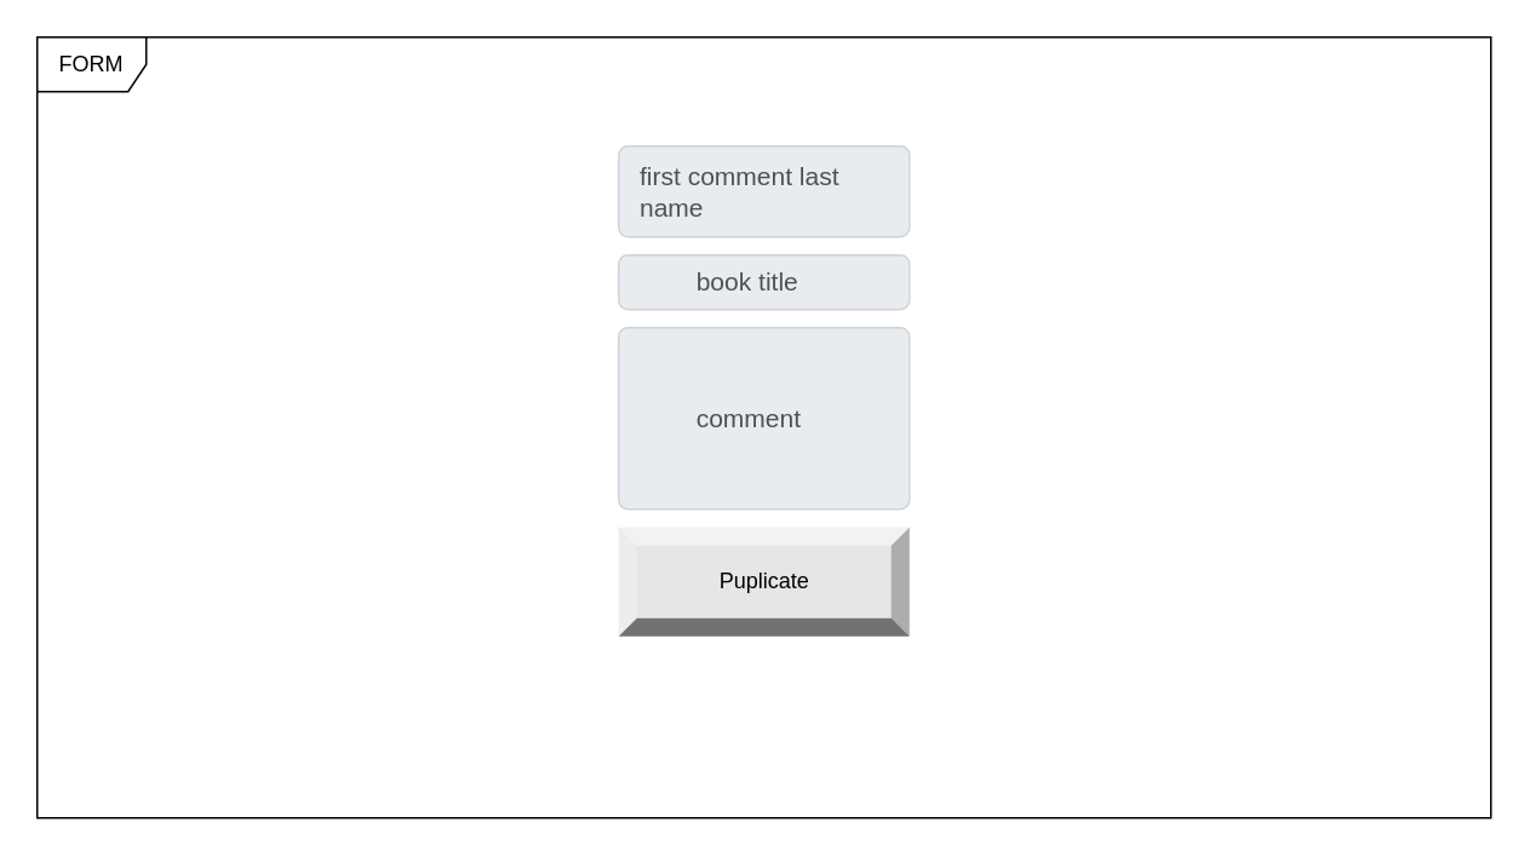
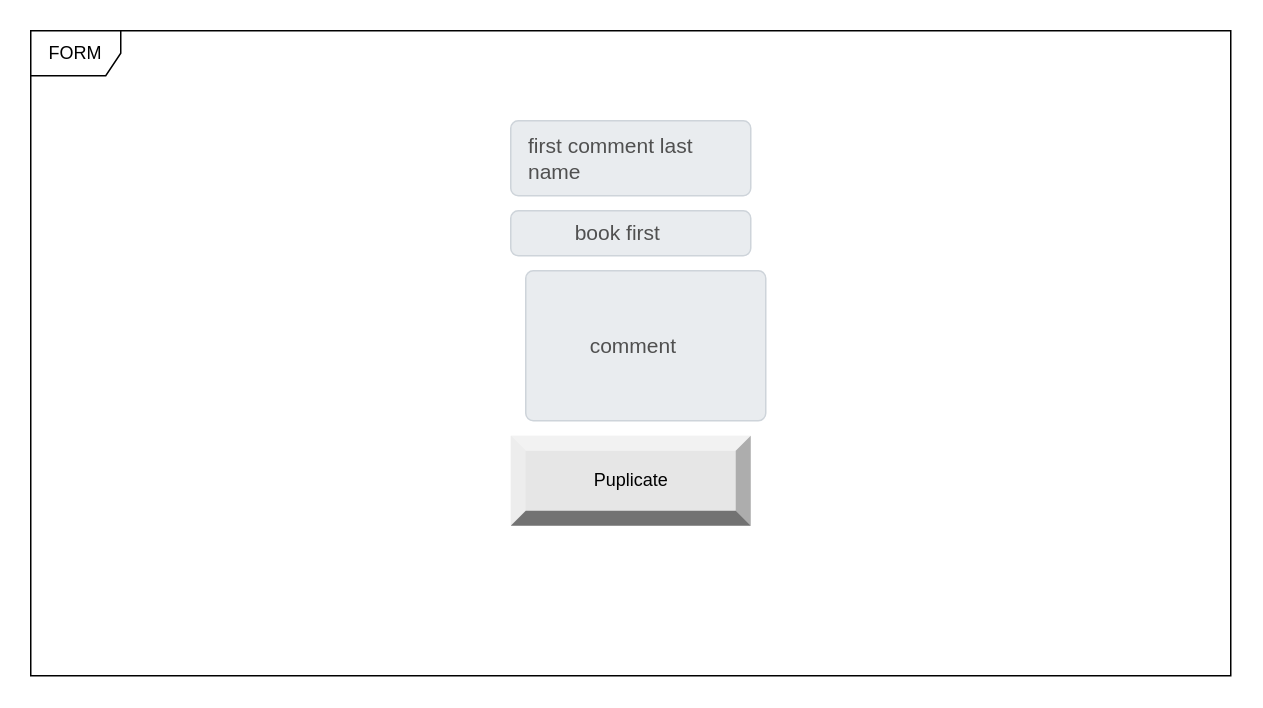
- <mxCell id="4" value="&amp;nbsp; &amp;nbsp; &amp;nbsp; &amp;nbsp; book title" style="html=1;shadow=0;dashed=0;shape=mxgraph.bootstrap.rrect;rSize=5;strokeColor=#CED4DA;strokeWidth=1;fillColor=#E9ECEF;fontColor=#505050;whiteSpace=wrap;align=left;verticalAlign=middle;spacingLeft=10;fontSize=14;" parent="1" vertex="1"><mxGeometry x="340" y="140" width="160" height="30" as="geometry" /></mxCell>
+ <mxCell id="4" value="&amp;nbsp; &amp;nbsp; &amp;nbsp; &amp;nbsp; book first" style="html=1;shadow=0;dashed=0;shape=mxgraph.bootstrap.rrect;rSize=5;strokeColor=#CED4DA;strokeWidth=1;fillColor=#E9ECEF;fontColor=#505050;whiteSpace=wrap;align=left;verticalAlign=middle;spacingLeft=10;fontSize=14;" parent="1" vertex="1"><mxGeometry x="340" y="140" width="160" height="30" as="geometry" /></mxCell>
- <mxCell id="5" value="&amp;nbsp; &amp;nbsp; &amp;nbsp; &amp;nbsp; comment&amp;nbsp;" style="html=1;shadow=0;dashed=0;shape=mxgraph.bootstrap.rrect;rSize=5;strokeColor=#CED4DA;strokeWidth=1;fillColor=#E9ECEF;fontColor=#505050;whiteSpace=wrap;align=left;verticalAlign=middle;spacingLeft=10;fontSize=14;" parent="1" vertex="1"><mxGeometry x="340" y="180" width="160" height="100" as="geometry" /></mxCell>
+ <mxCell id="5" value="&amp;nbsp; &amp;nbsp; &amp;nbsp; &amp;nbsp; comment&amp;nbsp;" style="html=1;shadow=0;dashed=0;shape=mxgraph.bootstrap.rrect;rSize=5;strokeColor=#CED4DA;strokeWidth=1;fillColor=#E9ECEF;fontColor=#505050;whiteSpace=wrap;align=left;verticalAlign=middle;spacingLeft=10;fontSize=14;" parent="1" vertex="1"><mxGeometry x="350" y="180" width="160" height="100" as="geometry" /></mxCell>
